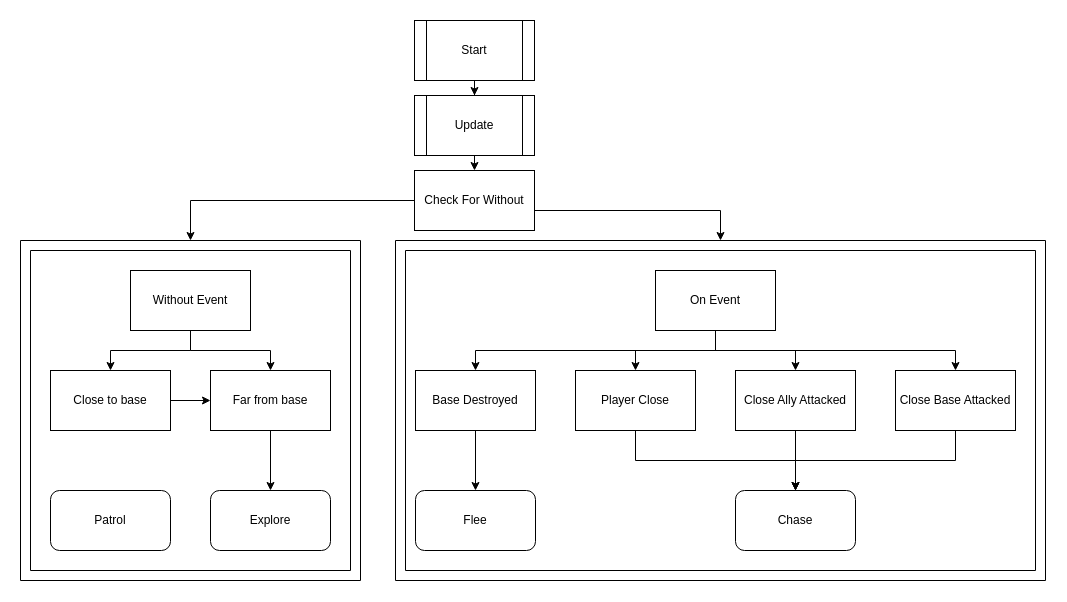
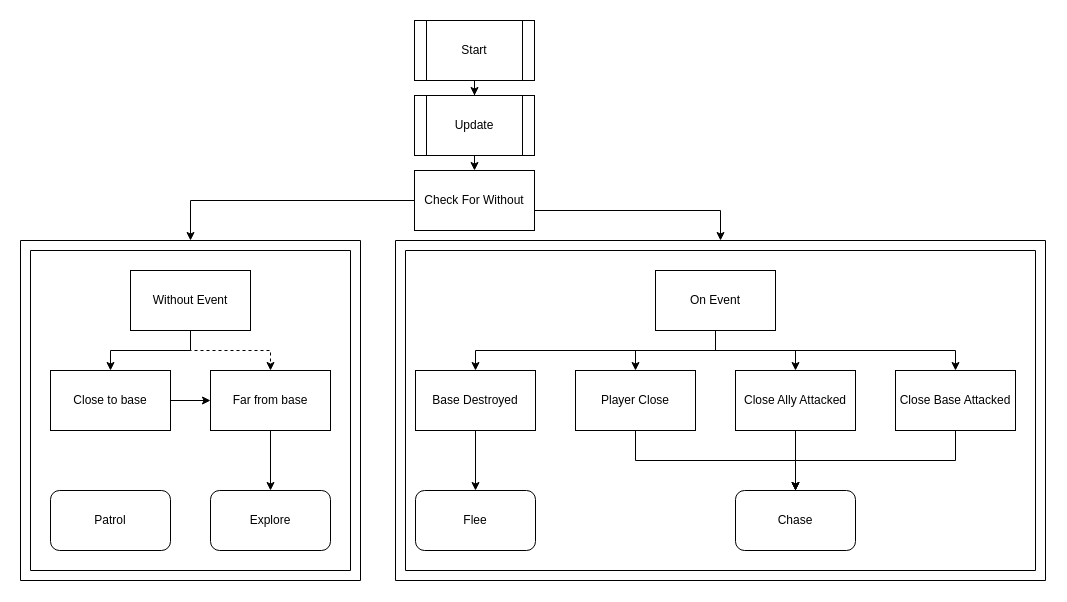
- <mxCell id="14" style="edgeStyle=orthogonalEdgeStyle;rounded=0;orthogonalLoop=1;jettySize=auto;html=1;entryX=0.5;entryY=0;entryDx=0;entryDy=0;" parent="1" source="16" target="8" edge="1"><mxGeometry relative="1" as="geometry" /></mxCell>
+ <mxCell id="14" style="edgeStyle=orthogonalEdgeStyle;rounded=0;orthogonalLoop=1;jettySize=auto;html=1;entryX=0.5;entryY=0;entryDx=0;entryDy=0;dashed=1;" parent="1" source="16" target="8" edge="1"><mxGeometry relative="1" as="geometry" /></mxCell>
